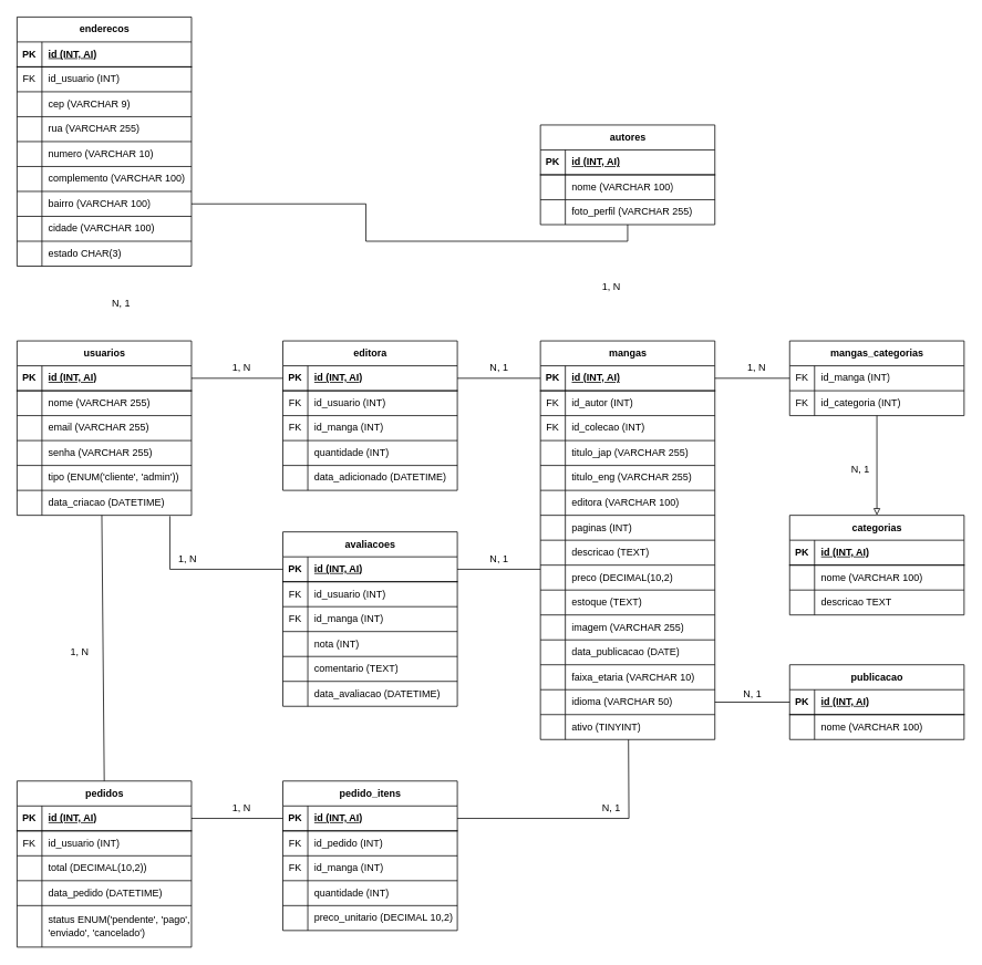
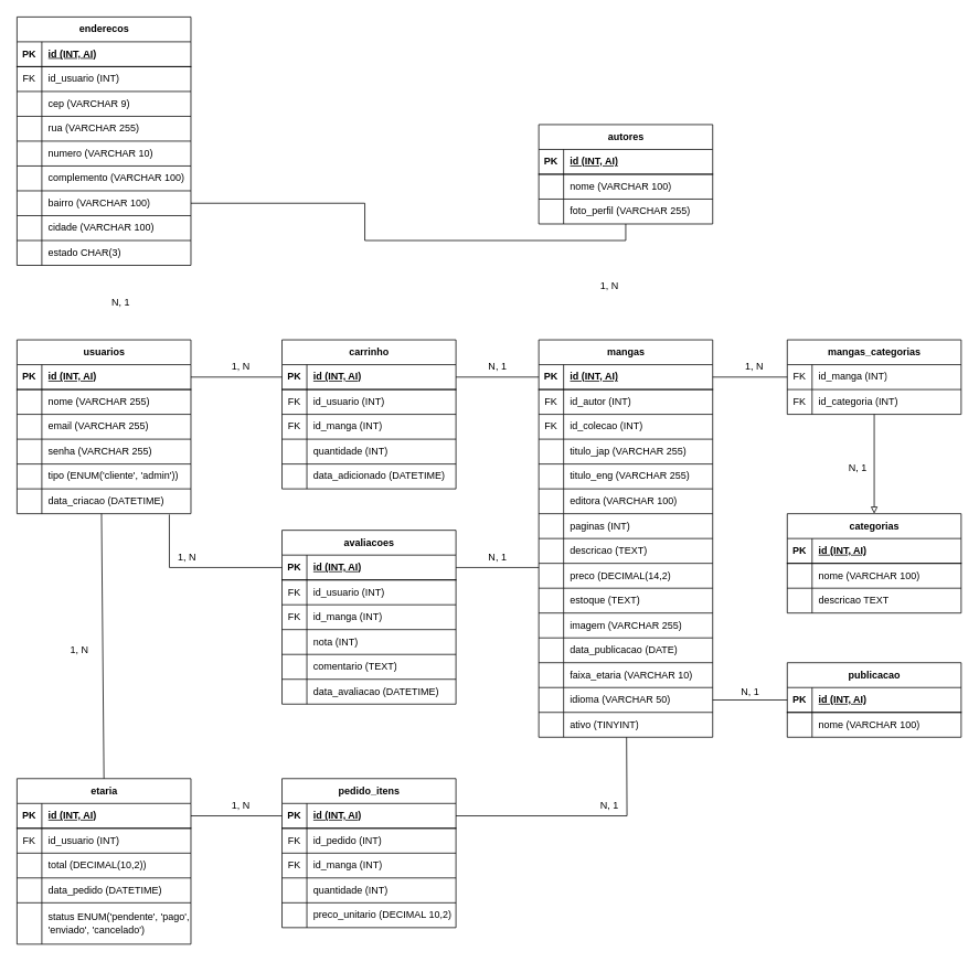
- <mxCell id="68" value="editora" style="shape=table;startSize=30;container=1;collapsible=1;childLayout=tableLayout;fixedRows=1;rowLines=1;fontStyle=1;align=center;resizeLast=1;html=1;columnLines=1;top=1;swimlaneLine=1;rounded=0;fillColor=none;fillStyle=solid;strokeWidth=1;perimeterSpacing=0;labelBackgroundColor=none;" parent="1" vertex="1"><mxGeometry x="340" y="410" width="210" height="180" as="geometry" /></mxCell>
+ <mxCell id="68" value="carrinho" style="shape=table;startSize=30;container=1;collapsible=1;childLayout=tableLayout;fixedRows=1;rowLines=1;fontStyle=1;align=center;resizeLast=1;html=1;columnLines=1;top=1;swimlaneLine=1;rounded=0;fillColor=none;fillStyle=solid;strokeWidth=1;perimeterSpacing=0;labelBackgroundColor=none;" parent="1" vertex="1"><mxGeometry x="340" y="410" width="210" height="180" as="geometry" /></mxCell>
- <mxCell id="49" value="preco (DECIMAL(10,2)" style="shape=partialRectangle;connectable=0;fillColor=none;top=0;left=0;bottom=0;right=0;align=left;spacingLeft=6;overflow=hidden;whiteSpace=wrap;html=1;fillStyle=solid;labelBackgroundColor=none;" parent="47" vertex="1"><mxGeometry x="30" width="180" height="30" as="geometry"><mxRectangle width="180" height="30" as="alternateBounds" /></mxGeometry></mxCell>
+ <mxCell id="49" value="preco (DECIMAL(14,2)" style="shape=partialRectangle;connectable=0;fillColor=none;top=0;left=0;bottom=0;right=0;align=left;spacingLeft=6;overflow=hidden;whiteSpace=wrap;html=1;fillStyle=solid;labelBackgroundColor=none;" parent="47" vertex="1"><mxGeometry x="30" width="180" height="30" as="geometry"><mxRectangle width="180" height="30" as="alternateBounds" /></mxGeometry></mxCell>
- <mxCell id="84" value="pedidos" style="shape=table;startSize=30;container=1;collapsible=1;childLayout=tableLayout;fixedRows=1;rowLines=1;fontStyle=1;align=center;resizeLast=1;html=1;columnLines=1;top=1;swimlaneLine=1;rounded=0;fillColor=none;labelBackgroundColor=none;" parent="1" vertex="1"><mxGeometry x="20" y="940" width="210" height="200" as="geometry" /></mxCell>
+ <mxCell id="84" value="etaria" style="shape=table;startSize=30;container=1;collapsible=1;childLayout=tableLayout;fixedRows=1;rowLines=1;fontStyle=1;align=center;resizeLast=1;html=1;columnLines=1;top=1;swimlaneLine=1;rounded=0;fillColor=none;labelBackgroundColor=none;" parent="1" vertex="1"><mxGeometry x="20" y="940" width="210" height="200" as="geometry" /></mxCell>
